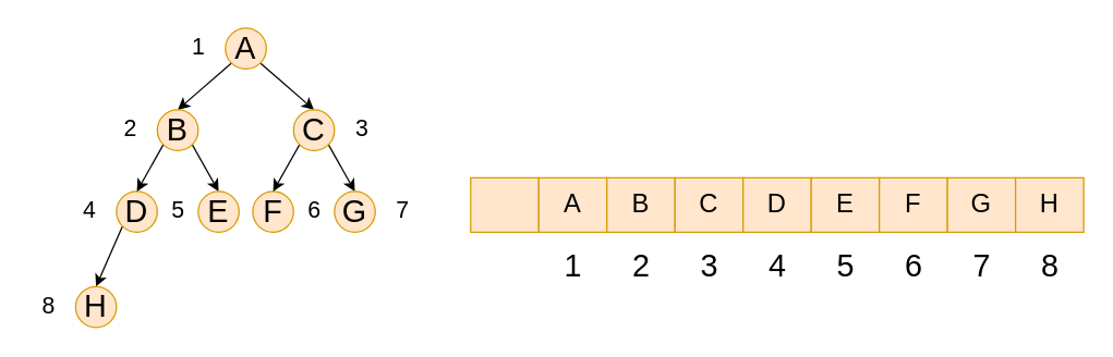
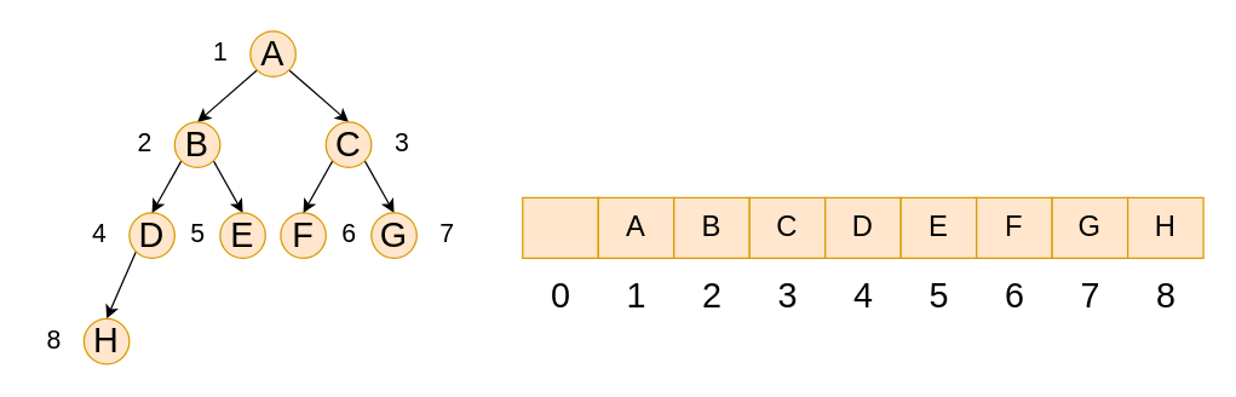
+ <mxCell id="18" value="0" style="text;html=1;resizable=0;autosize=1;align=center;verticalAlign=middle;points=[];fillColor=none;strokeColor=none;rounded=0;fontSize=23;" vertex="1" parent="1"><mxGeometry x="355" y="180" width="30" height="30" as="geometry" /></mxCell>
